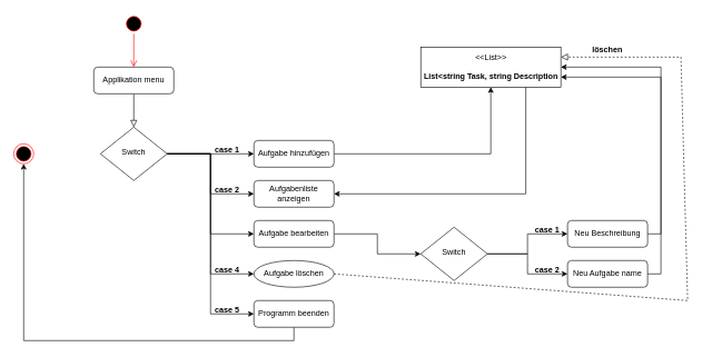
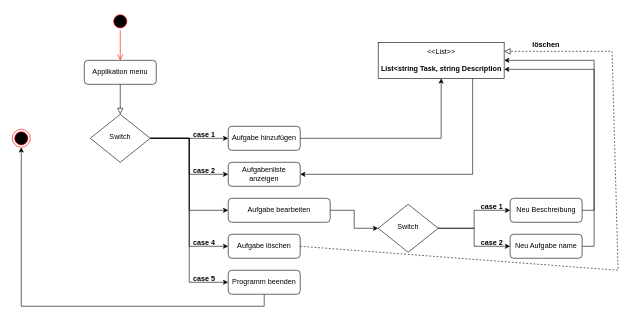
- <mxCell id="14" value="Aufgabe bearbeiten" style="rounded=1;whiteSpace=wrap;html=1;fontSize=12;glass=0;strokeWidth=1;shadow=0;" vertex="1" parent="1"><mxGeometry x="380" y="330" width="120" height="40" as="geometry" /></mxCell>
+ <mxCell id="14" value="Aufgabe bearbeiten" style="rounded=1;whiteSpace=wrap;html=1;fontSize=12;glass=0;strokeWidth=1;shadow=0;" vertex="1" parent="1"><mxGeometry x="380" y="330" width="170" height="40" as="geometry" /></mxCell>
- <mxCell id="15" value="Aufgabe löschen" style="ellipse;whiteSpace=wrap;html=1;fontSize=12;glass=0;strokeWidth=1;shadow=0;" vertex="1" parent="1"><mxGeometry x="380" y="390" width="120" height="40" as="geometry" /></mxCell>
+ <mxCell id="15" value="Aufgabe löschen" style="rounded=1;whiteSpace=wrap;html=1;fontSize=12;glass=0;strokeWidth=1;shadow=0;" vertex="1" parent="1"><mxGeometry x="380" y="390" width="120" height="40" as="geometry" /></mxCell>
